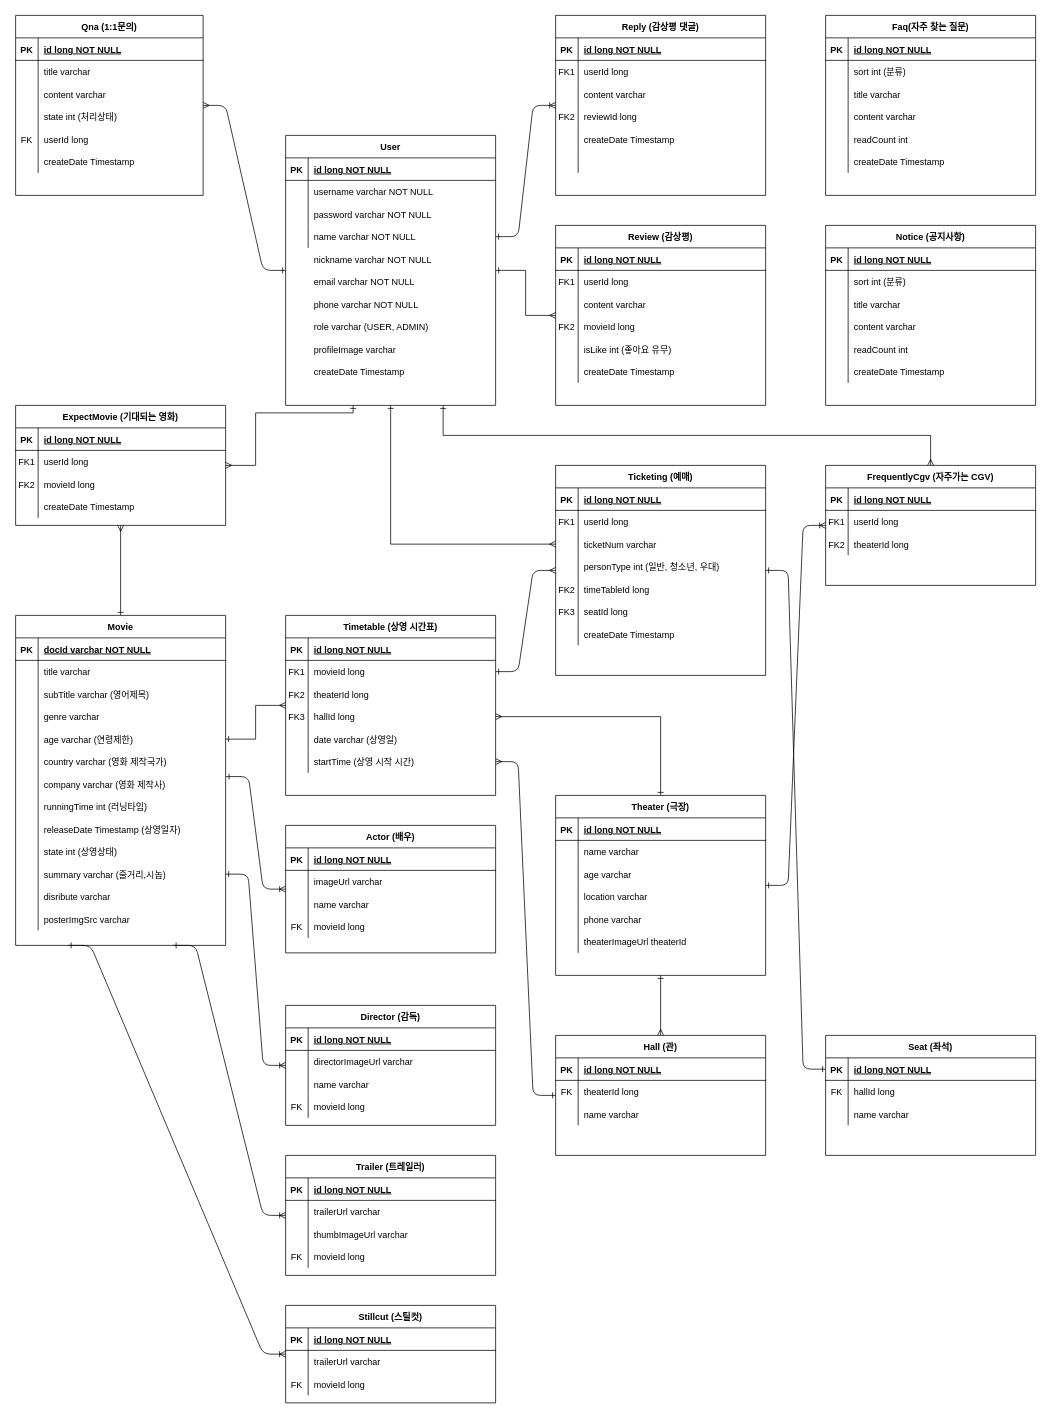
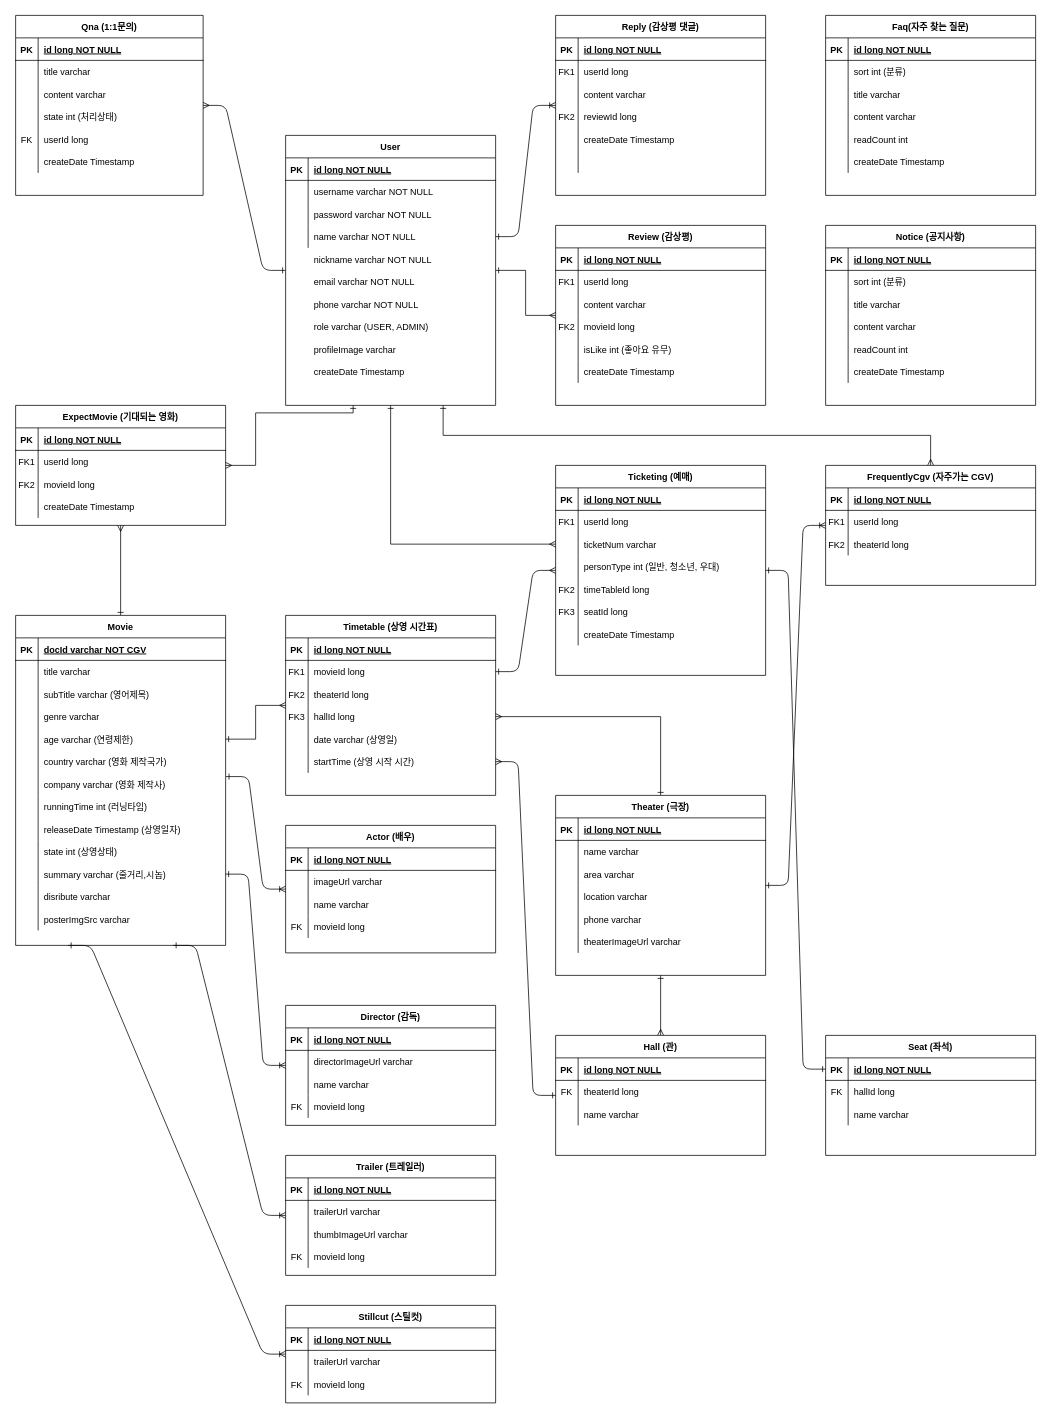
- <mxCell id="65" value="docId varchar NOT NULL" style="shape=partialRectangle;overflow=hidden;connectable=0;fillColor=none;top=0;left=0;bottom=0;right=0;align=left;spacingLeft=6;fontStyle=5;" vertex="1" parent="63"><mxGeometry x="30" width="250" height="30" as="geometry" /></mxCell>
+ <mxCell id="65" value="docId varchar NOT CGV" style="shape=partialRectangle;overflow=hidden;connectable=0;fillColor=none;top=0;left=0;bottom=0;right=0;align=left;spacingLeft=6;fontStyle=5;" vertex="1" parent="63"><mxGeometry x="30" width="250" height="30" as="geometry" /></mxCell>
- <mxCell id="194" value="age varchar" style="shape=partialRectangle;overflow=hidden;connectable=0;fillColor=none;top=0;left=0;bottom=0;right=0;align=left;spacingLeft=6;" vertex="1" parent="192"><mxGeometry x="30" width="250" height="30" as="geometry" /></mxCell>
+ <mxCell id="194" value="area varchar" style="shape=partialRectangle;overflow=hidden;connectable=0;fillColor=none;top=0;left=0;bottom=0;right=0;align=left;spacingLeft=6;" vertex="1" parent="192"><mxGeometry x="30" width="250" height="30" as="geometry" /></mxCell>
- <mxCell id="203" value="theaterImageUrl theaterId" style="shape=partialRectangle;overflow=hidden;connectable=0;fillColor=none;top=0;left=0;bottom=0;right=0;align=left;spacingLeft=6;" vertex="1" parent="201"><mxGeometry x="30" width="250" height="30" as="geometry" /></mxCell>
+ <mxCell id="203" value="theaterImageUrl varchar" style="shape=partialRectangle;overflow=hidden;connectable=0;fillColor=none;top=0;left=0;bottom=0;right=0;align=left;spacingLeft=6;" vertex="1" parent="201"><mxGeometry x="30" width="250" height="30" as="geometry" /></mxCell>
